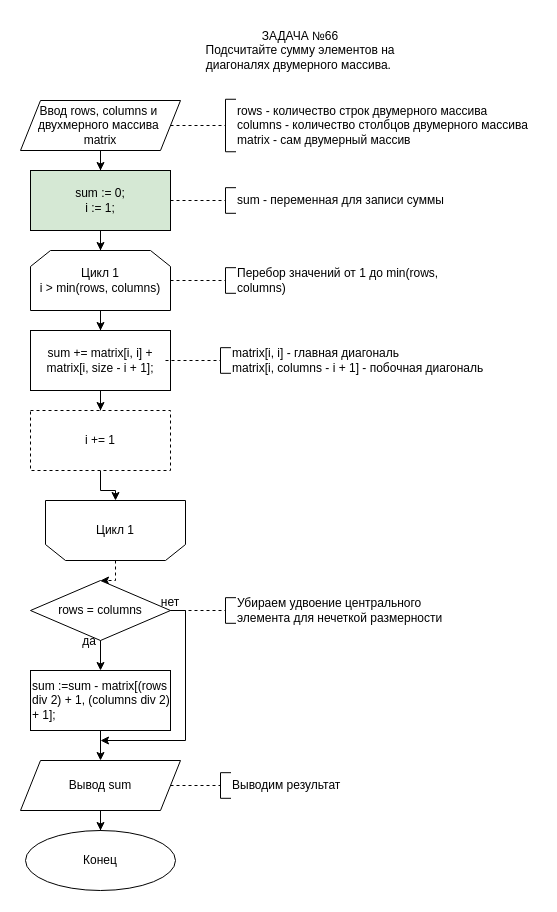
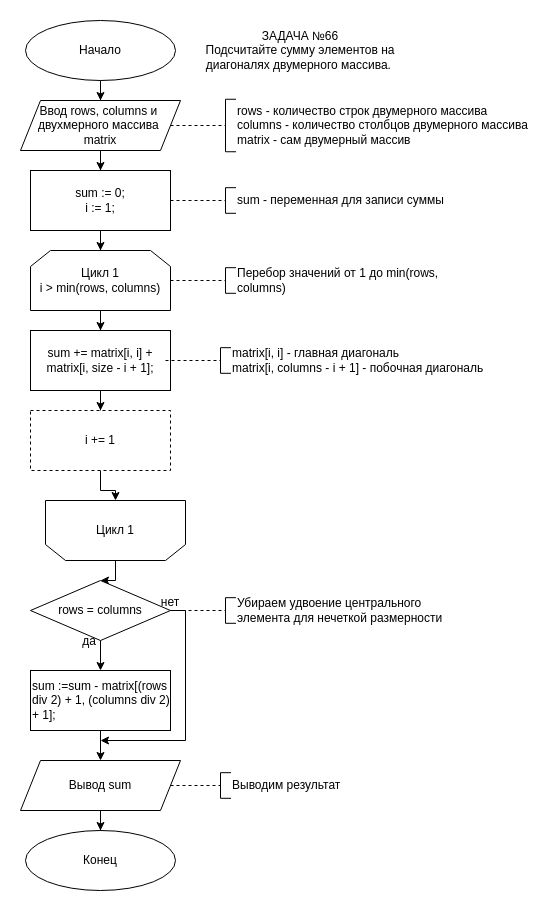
+ <mxCell id="3" value="Начало" style="ellipse;whiteSpace=wrap;html=1;" parent="1" vertex="1"><mxGeometry x="25" y="20" width="150" height="60" as="geometry" /></mxCell>
+ <mxCell id="2" style="edgeStyle=orthogonalEdgeStyle;rounded=0;orthogonalLoop=1;jettySize=auto;html=1;" parent="1" source="3" target="5" edge="1"><mxGeometry relative="1" as="geometry" /></mxCell>
- <mxCell id="7" value="sum := 0;&lt;div&gt;i := 1;&lt;/div&gt;" style="rounded=0;whiteSpace=wrap;html=1;fillColor=#d5e8d4;" parent="1" vertex="1"><mxGeometry x="30" y="170" width="140" height="60" as="geometry" /></mxCell>
+ <mxCell id="7" value="sum := 0;&lt;div&gt;i := 1;&lt;/div&gt;" style="rounded=0;whiteSpace=wrap;html=1;" parent="1" vertex="1"><mxGeometry x="30" y="170" width="140" height="60" as="geometry" /></mxCell>
- <mxCell id="13" style="edgeStyle=orthogonalEdgeStyle;rounded=0;orthogonalLoop=1;jettySize=auto;html=1;dashed=1;" parent="1" source="14" target="36" edge="1"><mxGeometry relative="1" as="geometry" /></mxCell>
+ <mxCell id="13" style="edgeStyle=orthogonalEdgeStyle;rounded=0;orthogonalLoop=1;jettySize=auto;html=1;" parent="1" source="14" target="36" edge="1"><mxGeometry relative="1" as="geometry" /></mxCell>
